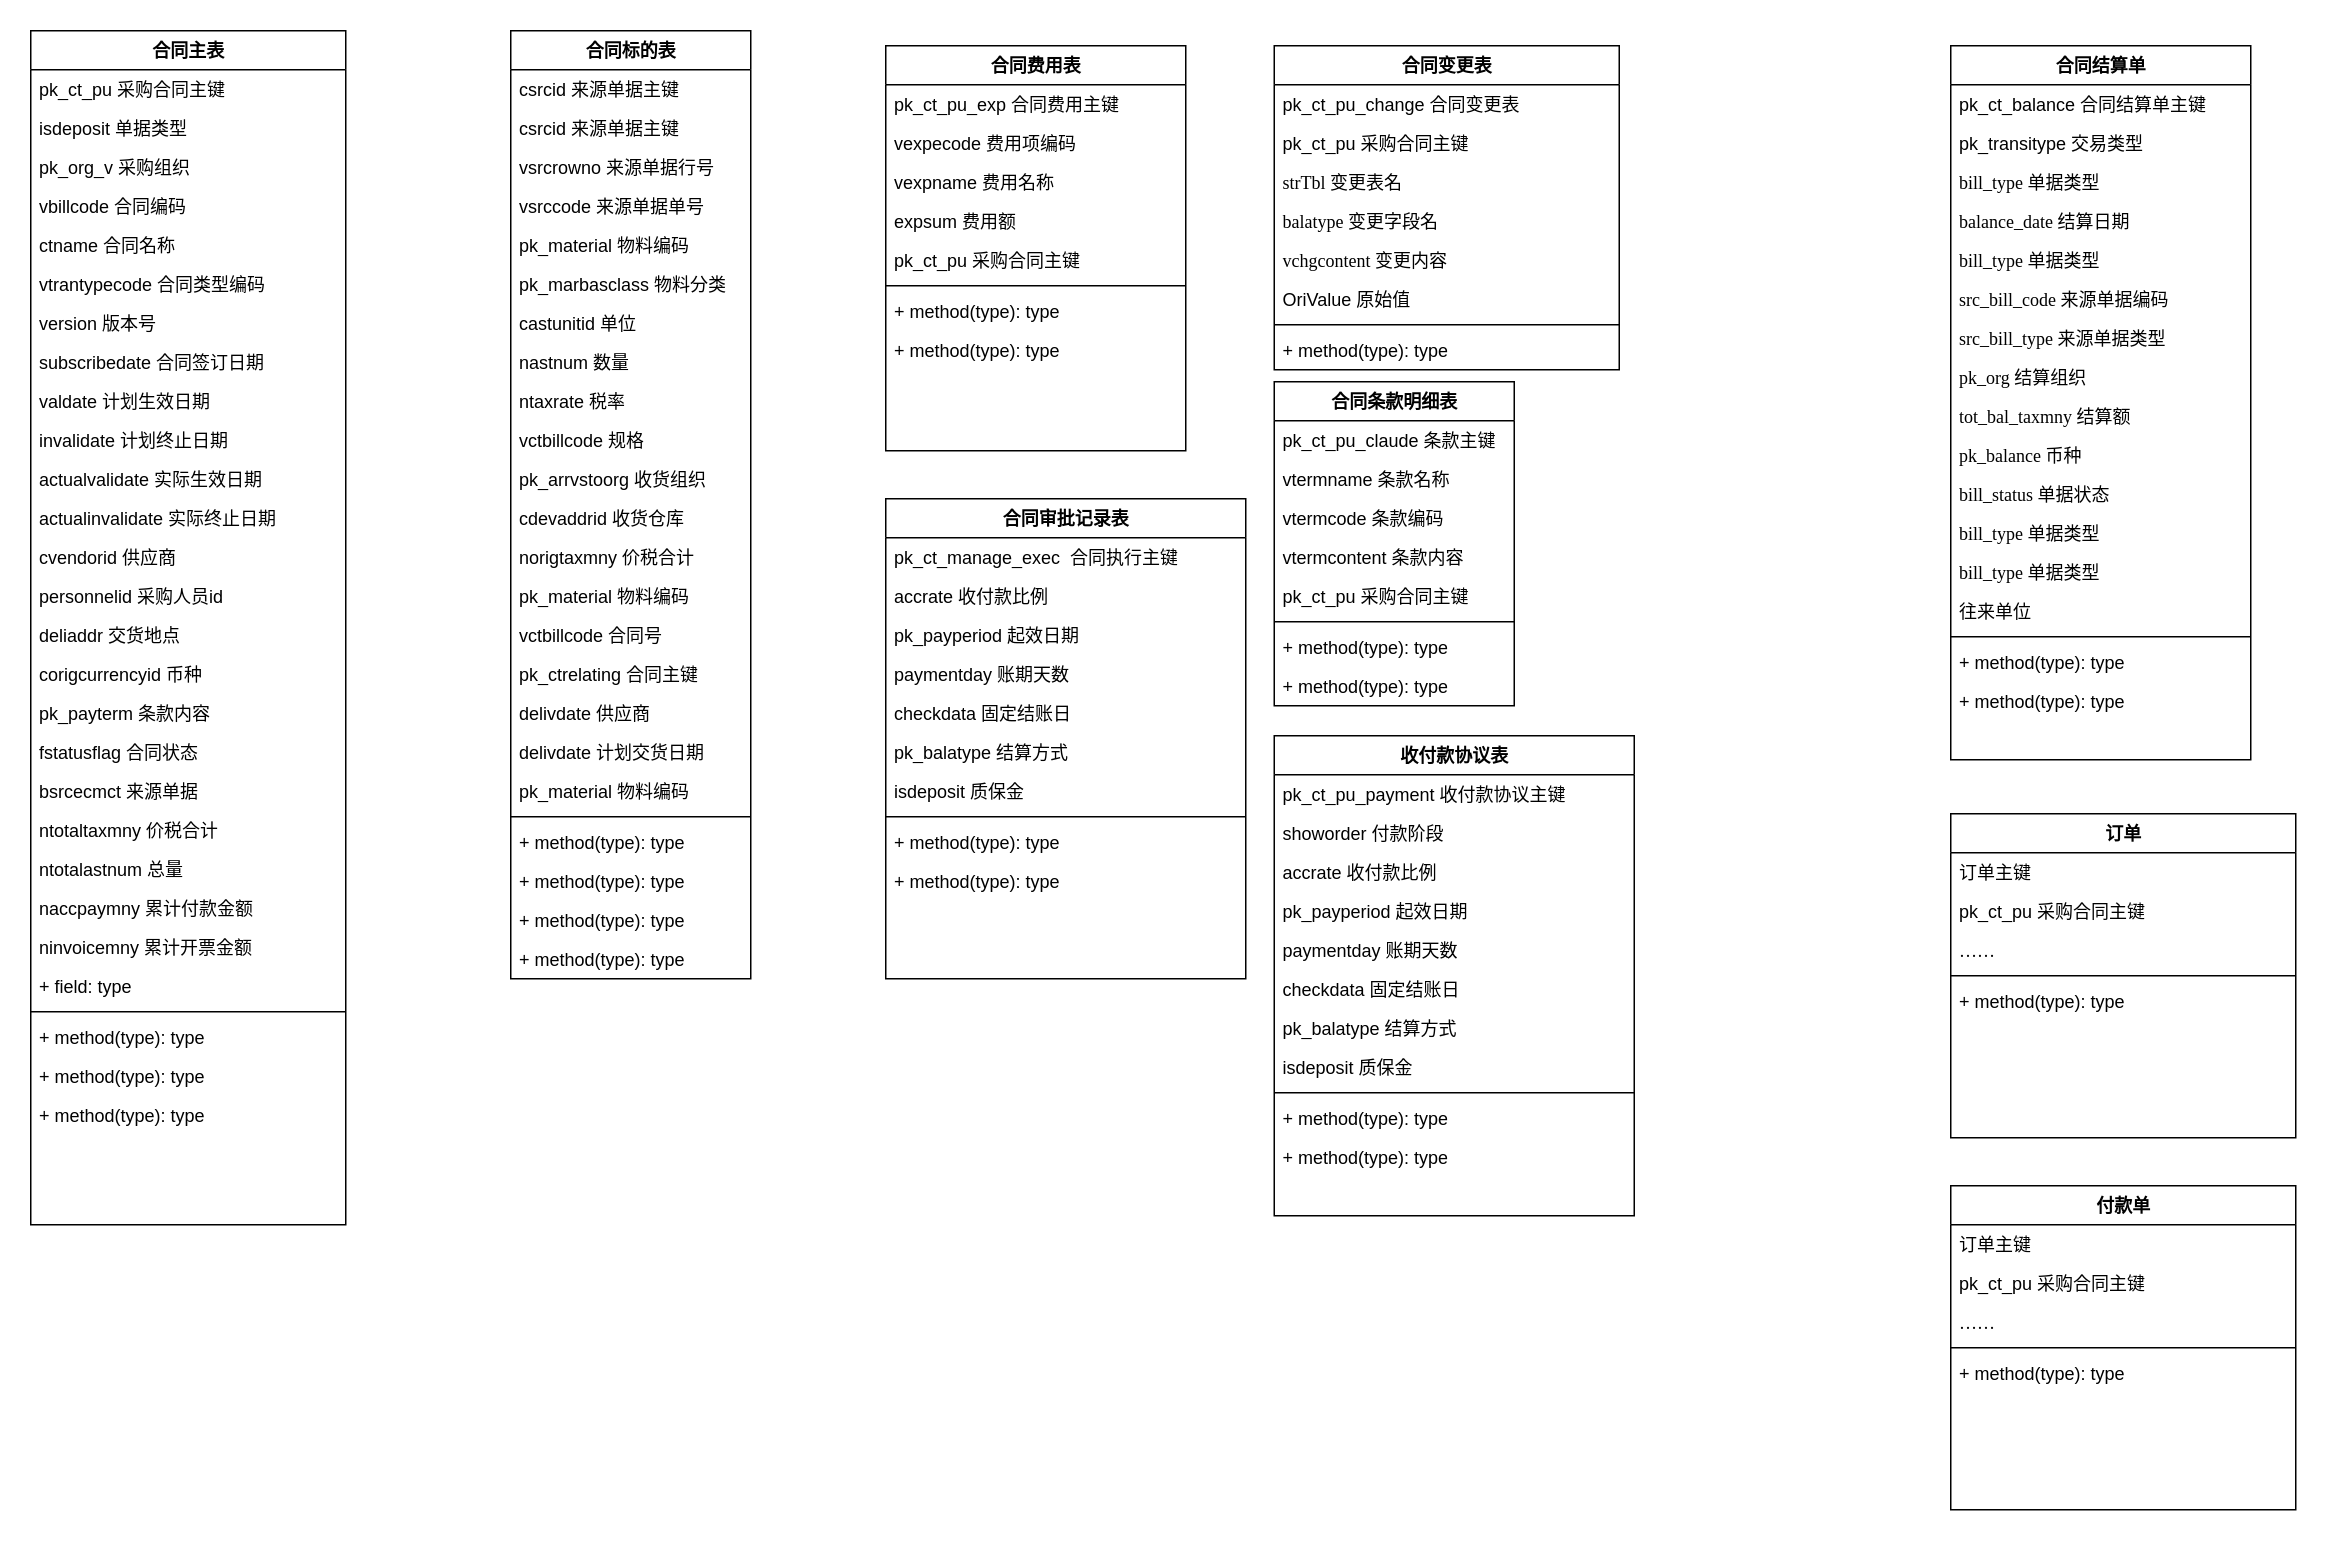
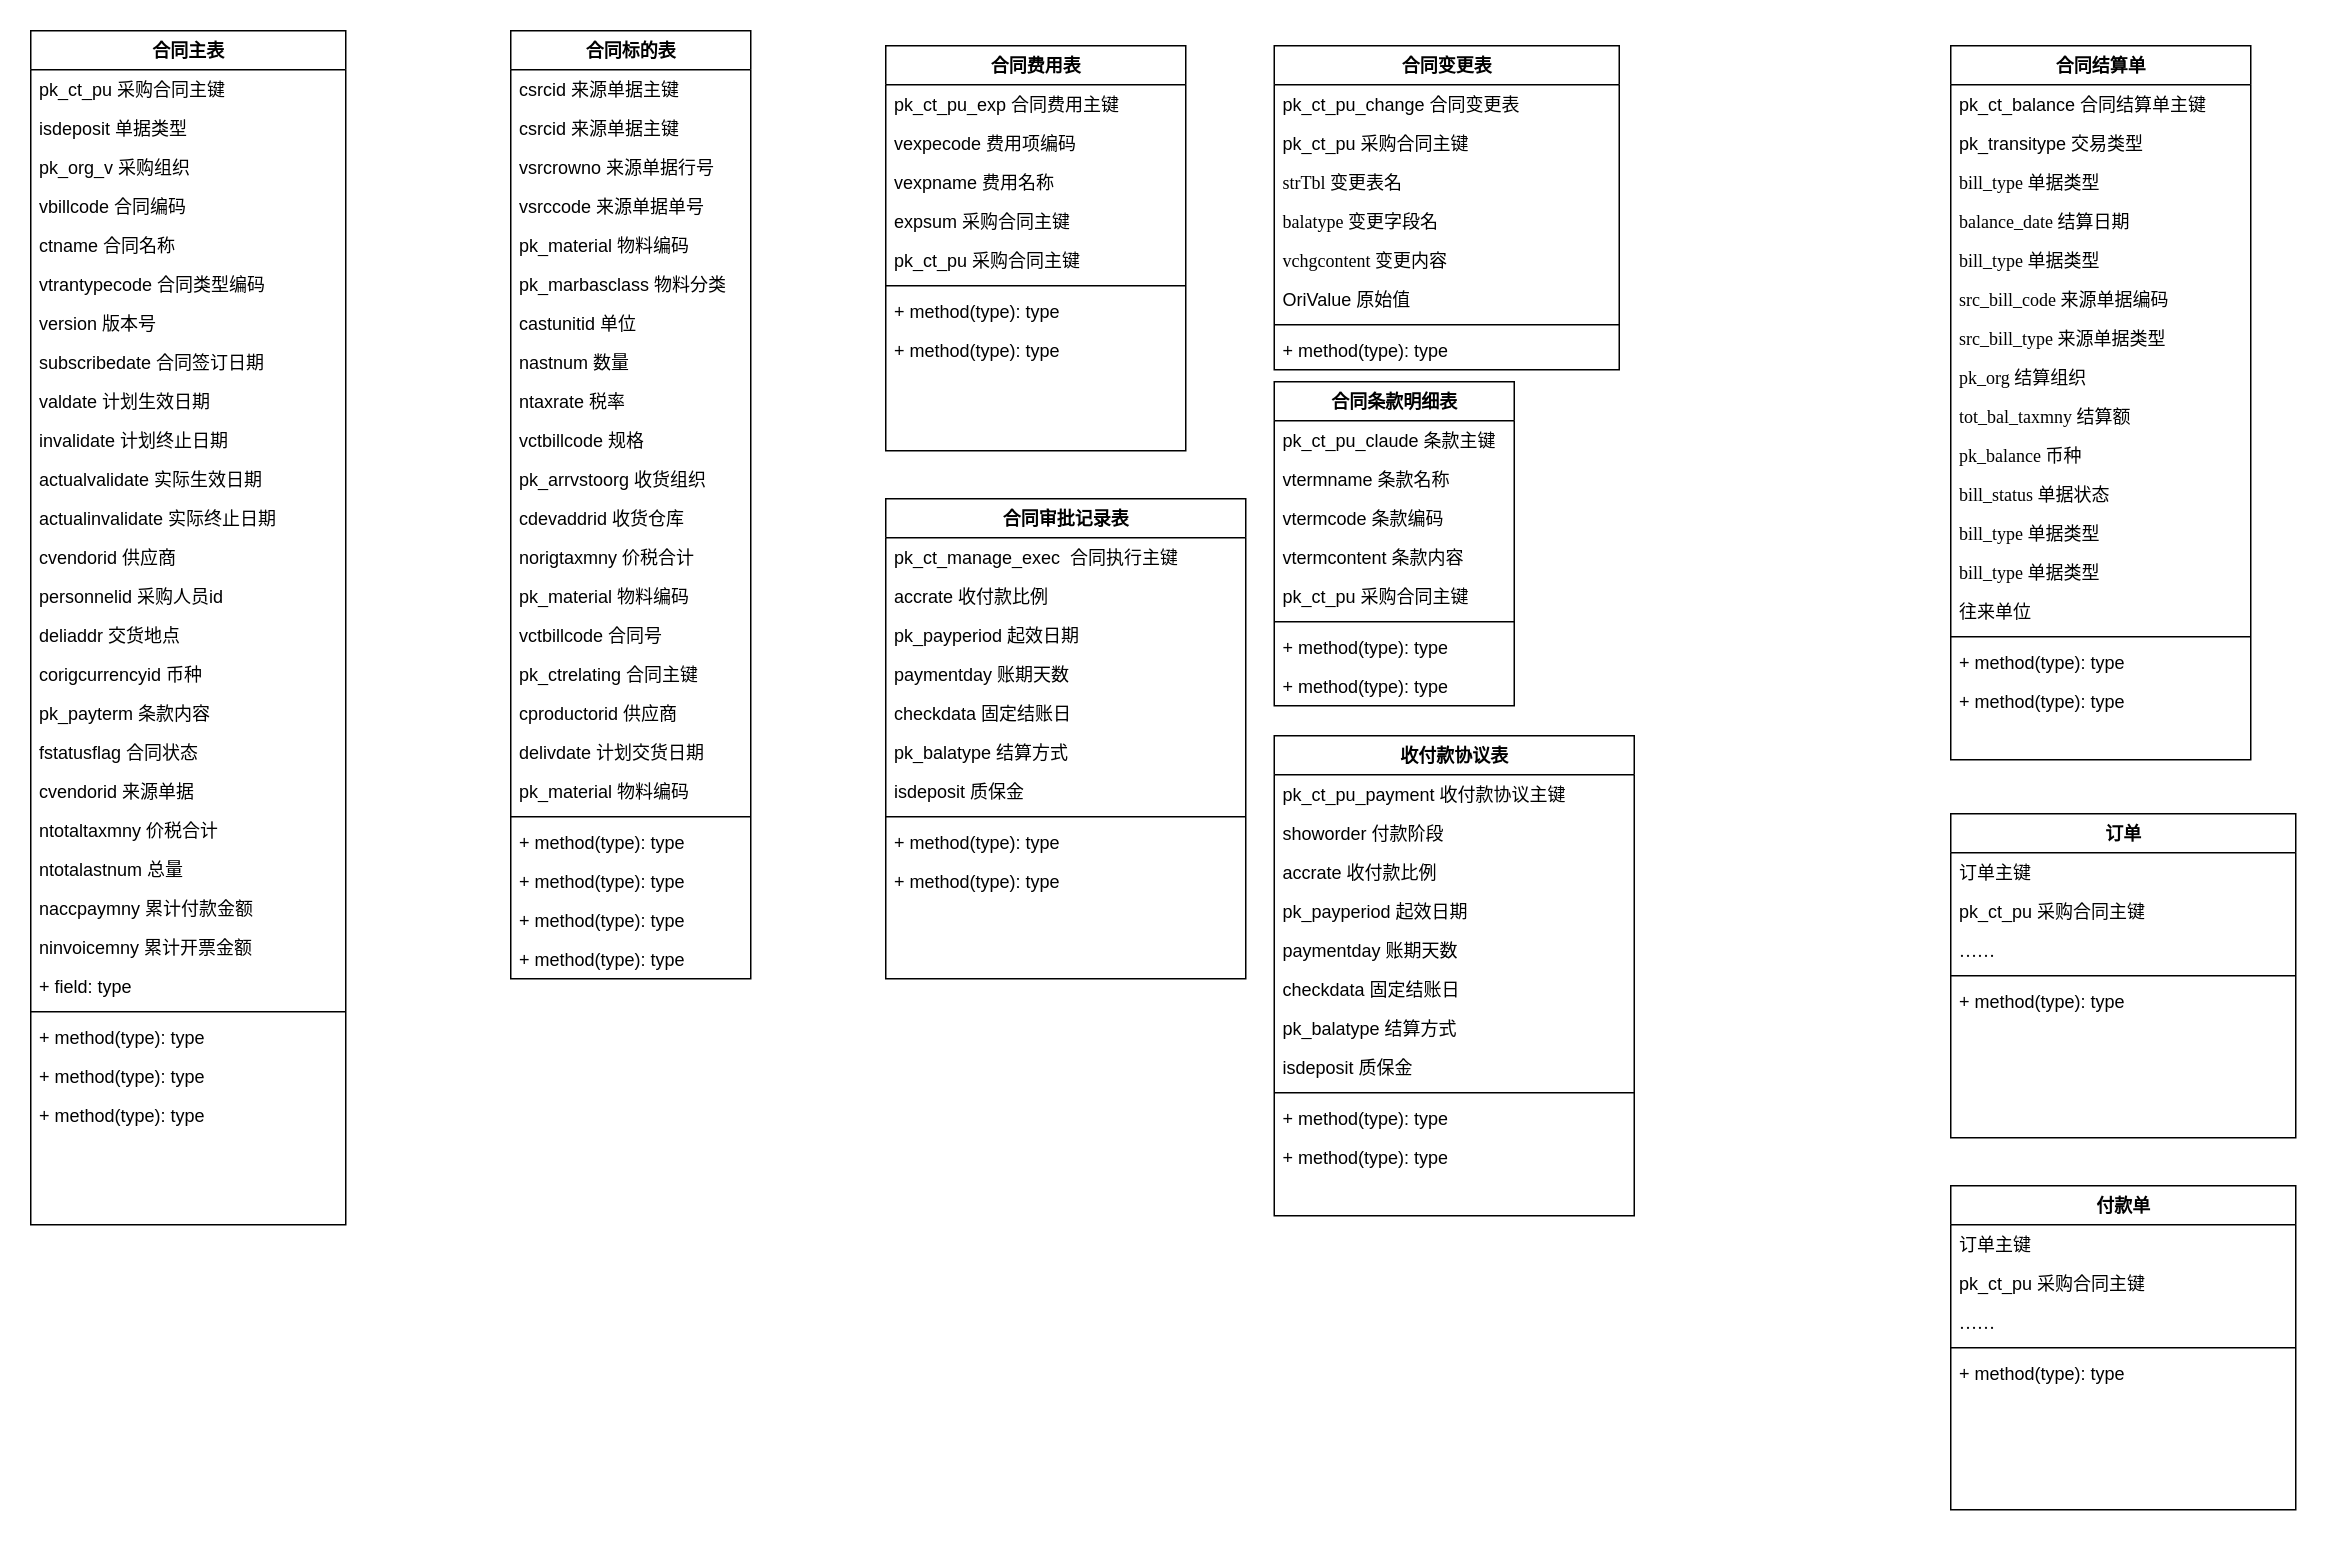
- <mxCell id="60" value="expsum 费用额" style="text;html=1;strokeColor=none;fillColor=none;align=left;verticalAlign=top;spacingLeft=4;spacingRight=4;whiteSpace=wrap;overflow=hidden;rotatable=0;points=[[0,0.5],[1,0.5]];portConstraint=eastwest;" parent="56" vertex="1"><mxGeometry y="104" width="200" height="26" as="geometry" /></mxCell>
+ <mxCell id="60" value="expsum 采购合同主键" style="text;html=1;strokeColor=none;fillColor=none;align=left;verticalAlign=top;spacingLeft=4;spacingRight=4;whiteSpace=wrap;overflow=hidden;rotatable=0;points=[[0,0.5],[1,0.5]];portConstraint=eastwest;" parent="56" vertex="1"><mxGeometry y="104" width="200" height="26" as="geometry" /></mxCell>
- <mxCell id="48" value="delivdate 供应商" style="text;html=1;strokeColor=none;fillColor=none;align=left;verticalAlign=top;spacingLeft=4;spacingRight=4;whiteSpace=wrap;overflow=hidden;rotatable=0;points=[[0,0.5],[1,0.5]];portConstraint=eastwest;" vertex="1" parent="31"><mxGeometry y="442" width="160" height="26" as="geometry" /></mxCell>
+ <mxCell id="48" value="cproductorid 供应商" style="text;html=1;strokeColor=none;fillColor=none;align=left;verticalAlign=top;spacingLeft=4;spacingRight=4;whiteSpace=wrap;overflow=hidden;rotatable=0;points=[[0,0.5],[1,0.5]];portConstraint=eastwest;" vertex="1" parent="31"><mxGeometry y="442" width="160" height="26" as="geometry" /></mxCell>
- <mxCell id="21" value="bsrcecmct 来源单据" style="text;html=1;strokeColor=none;fillColor=none;align=left;verticalAlign=top;spacingLeft=4;spacingRight=4;whiteSpace=wrap;overflow=hidden;rotatable=0;points=[[0,0.5],[1,0.5]];portConstraint=eastwest;" parent="2" vertex="1"><mxGeometry y="494" width="210" height="26" as="geometry" /></mxCell>
+ <mxCell id="21" value="cvendorid 来源单据" style="text;html=1;strokeColor=none;fillColor=none;align=left;verticalAlign=top;spacingLeft=4;spacingRight=4;whiteSpace=wrap;overflow=hidden;rotatable=0;points=[[0,0.5],[1,0.5]];portConstraint=eastwest;" parent="2" vertex="1"><mxGeometry y="494" width="210" height="26" as="geometry" /></mxCell>
